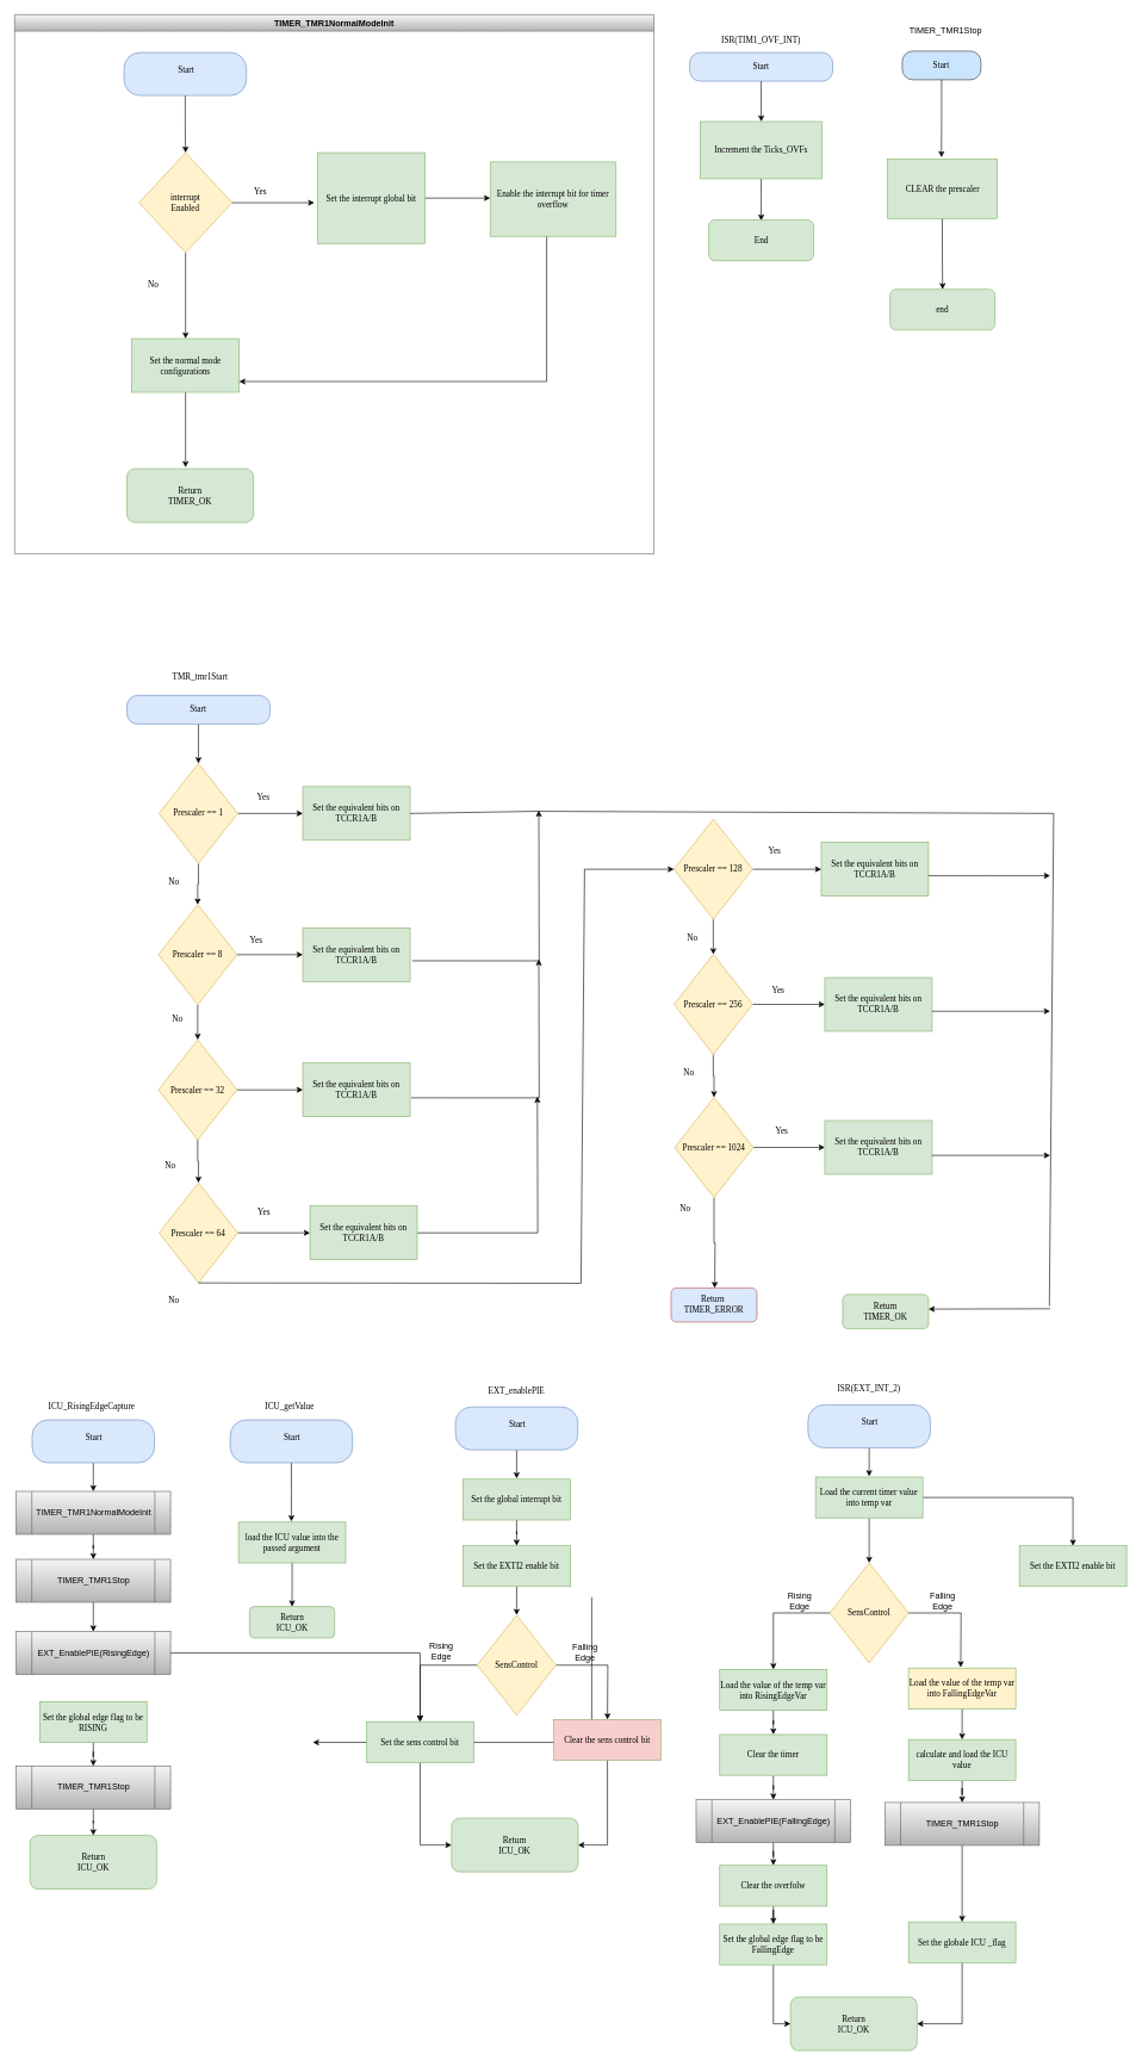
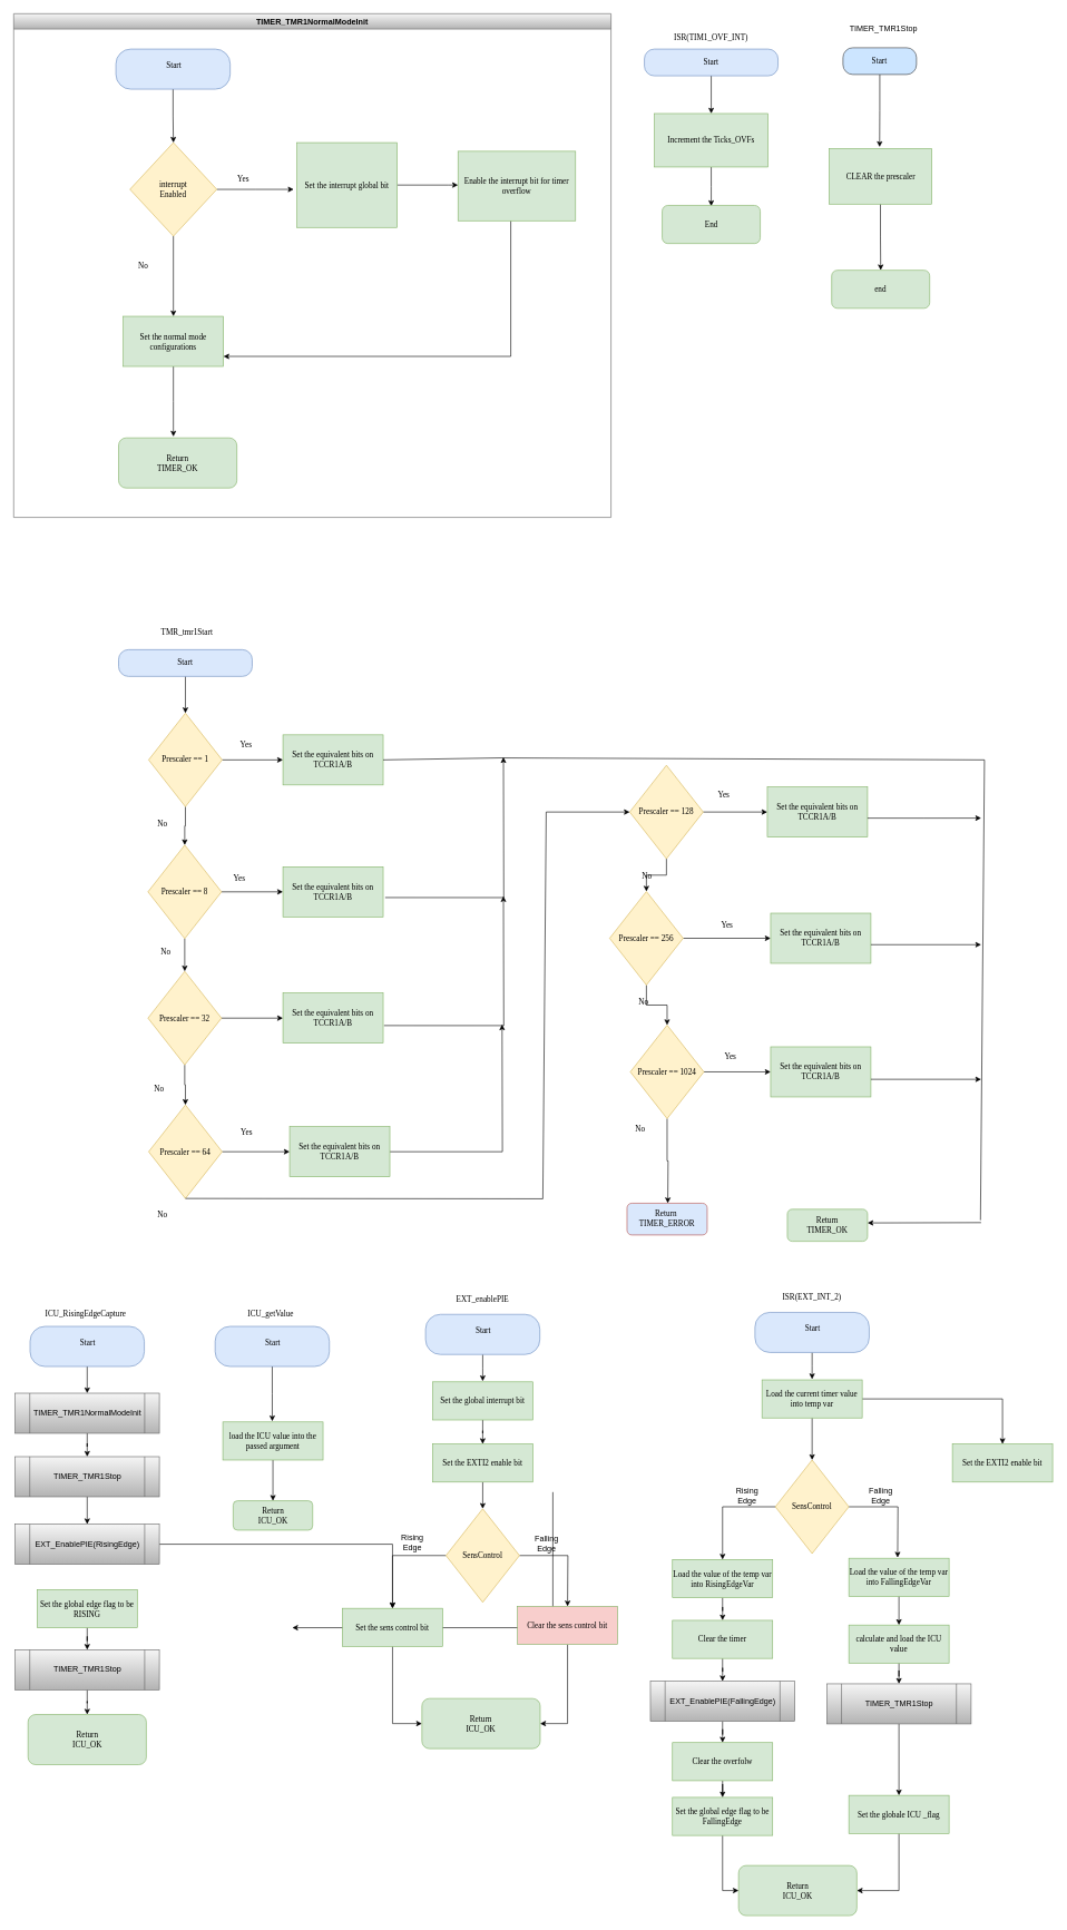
- <mxCell id="42" value="&lt;span style=&quot;font-size: 12px;&quot;&gt;Prescaler == 256&lt;/span&gt;" style="rhombus;whiteSpace=wrap;html=1;fillColor=#fff2cc;strokeColor=#d6b656;fontFamily=Calibri;fontSize=12;" vertex="1" parent="1"><mxGeometry x="942" y="1334" width="110" height="140" as="geometry" /></mxCell>
+ <mxCell id="42" value="&lt;span style=&quot;font-size: 12px;&quot;&gt;Prescaler == 256&lt;/span&gt;" style="rhombus;whiteSpace=wrap;html=1;fillColor=#fff2cc;strokeColor=#d6b656;fontFamily=Calibri;fontSize=12;" vertex="1" parent="1"><mxGeometry x="912" y="1334" width="110" height="140" as="geometry" /></mxCell>
- <mxCell id="138" value="Load the value of the temp var into FallingEdgeVar" style="rounded=0;whiteSpace=wrap;html=1;fillColor=#fff2cc;strokeColor=#82b366;fontFamily=Calibri;fontSize=12;" vertex="1" parent="1"><mxGeometry x="1270" y="2332" width="150" height="57" as="geometry" /></mxCell>
+ <mxCell id="138" value="Load the value of the temp var into FallingEdgeVar" style="rounded=0;whiteSpace=wrap;html=1;fillColor=#d5e8d4;strokeColor=#82b366;fontFamily=Calibri;fontSize=12;" vertex="1" parent="1"><mxGeometry x="1270" y="2332" width="150" height="57" as="geometry" /></mxCell>
